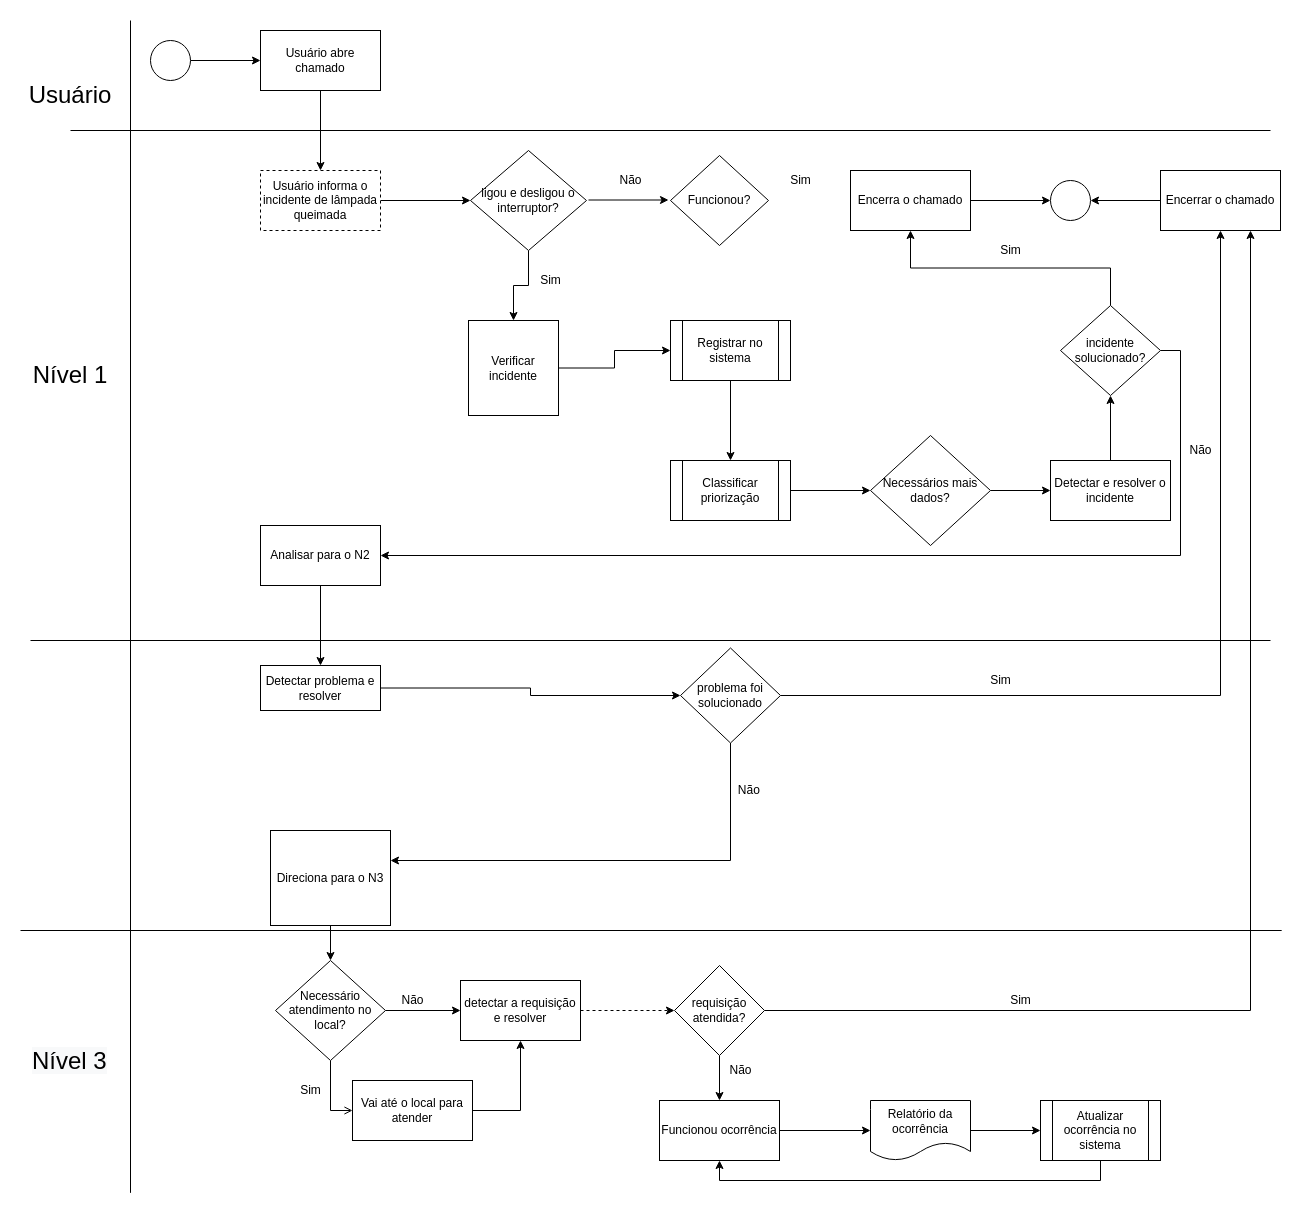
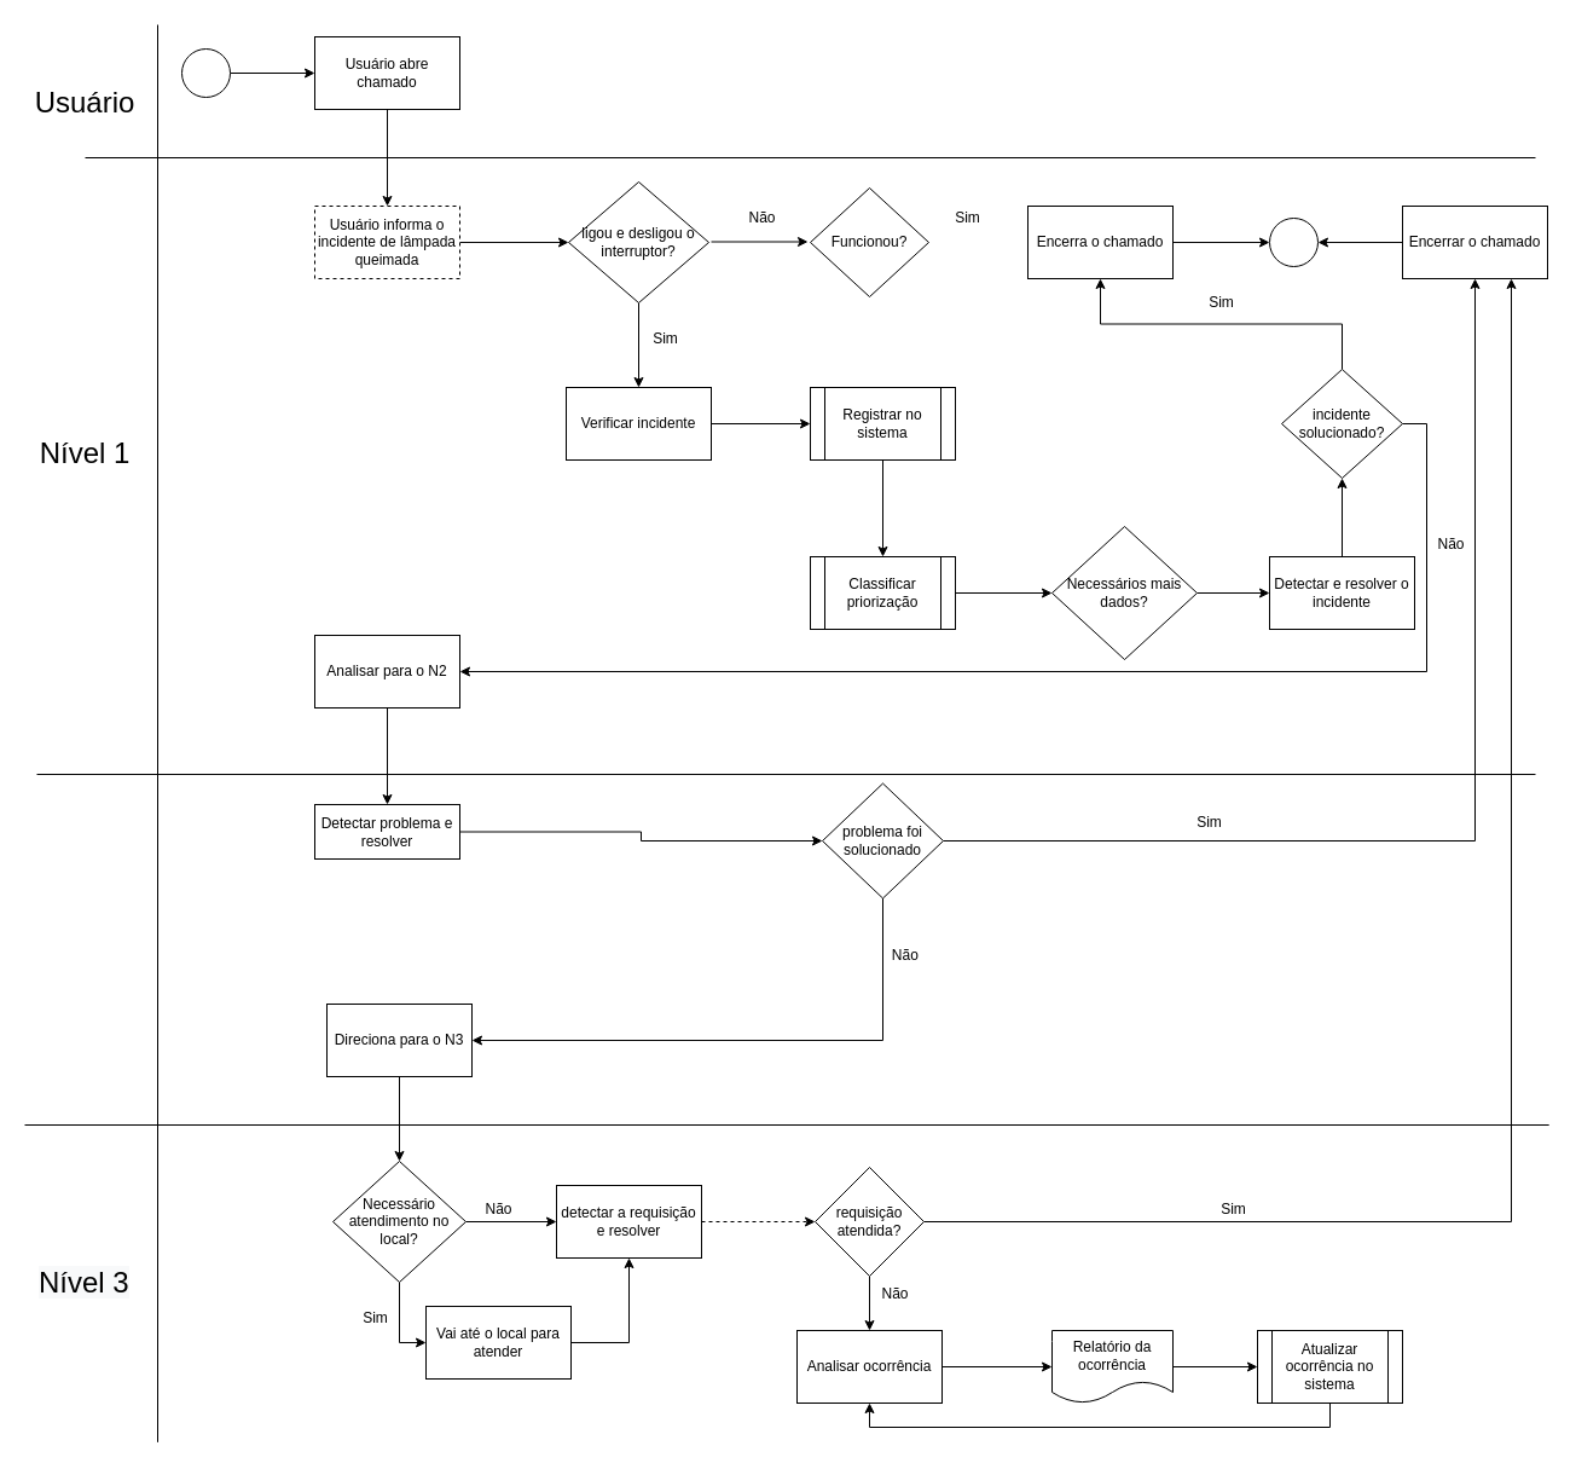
- <mxCell id="68" value="&lt;font style=&quot;font-size: 24px&quot;&gt;Usuário&lt;/font&gt;" style="text;html=1;strokeColor=none;fillColor=none;align=center;verticalAlign=middle;whiteSpace=wrap;rounded=0;" parent="1" vertex="1"><mxGeometry x="35" y="80" width="70" height="30" as="geometry" /></mxCell>
+ <mxCell id="68" value="&lt;font style=&quot;font-size: 24px&quot;&gt;Usuário&lt;/font&gt;" style="text;html=1;strokeColor=none;fillColor=none;align=center;verticalAlign=middle;whiteSpace=wrap;rounded=0;" parent="1" vertex="1"><mxGeometry x="35" y="70" width="70" height="30" as="geometry" /></mxCell>
- <mxCell id="14" value="Verificar incidente" style="rounded=0;whiteSpace=wrap;html=1;" parent="1" vertex="1"><mxGeometry x="468" y="320" width="90" height="95" as="geometry" /></mxCell>
+ <mxCell id="14" value="Verificar incidente" style="rounded=0;whiteSpace=wrap;html=1;" parent="1" vertex="1"><mxGeometry x="468" y="320" width="120" height="60" as="geometry" /></mxCell>
- <mxCell id="44" value="Direciona para o N3" style="whiteSpace=wrap;html=1;" parent="1" vertex="1"><mxGeometry x="270" y="830" width="120" height="95" as="geometry" /></mxCell>
+ <mxCell id="44" value="Direciona para o N3" style="whiteSpace=wrap;html=1;" parent="1" vertex="1"><mxGeometry x="270" y="830" width="120" height="60" as="geometry" /></mxCell>
- <mxCell id="47" style="edgeStyle=orthogonalEdgeStyle;rounded=0;orthogonalLoop=1;jettySize=auto;html=1;exitX=0.5;exitY=1;exitDx=0;exitDy=0;entryX=0;entryY=0.5;entryDx=0;entryDy=0;endArrow=open;" parent="1" source="48" target="52" edge="1"><mxGeometry relative="1" as="geometry" /></mxCell>
+ <mxCell id="47" style="edgeStyle=orthogonalEdgeStyle;rounded=0;orthogonalLoop=1;jettySize=auto;html=1;exitX=0.5;exitY=1;exitDx=0;exitDy=0;entryX=0;entryY=0.5;entryDx=0;entryDy=0;" parent="1" source="48" target="52" edge="1"><mxGeometry relative="1" as="geometry" /></mxCell>
- <mxCell id="60" value="Funcionou ocorrência" style="whiteSpace=wrap;html=1;" parent="1" vertex="1"><mxGeometry x="659" y="1100" width="120" height="60" as="geometry" /></mxCell>
+ <mxCell id="60" value="Analisar ocorrência" style="whiteSpace=wrap;html=1;" parent="1" vertex="1"><mxGeometry x="659" y="1100" width="120" height="60" as="geometry" /></mxCell>
